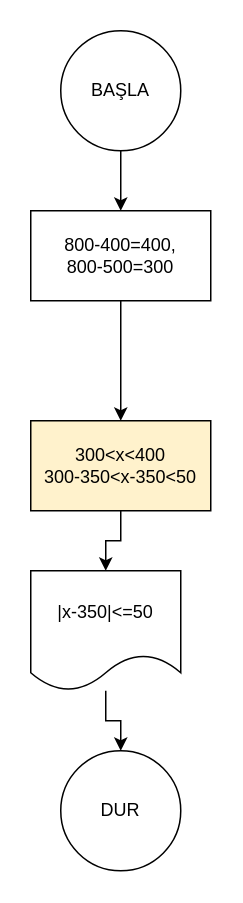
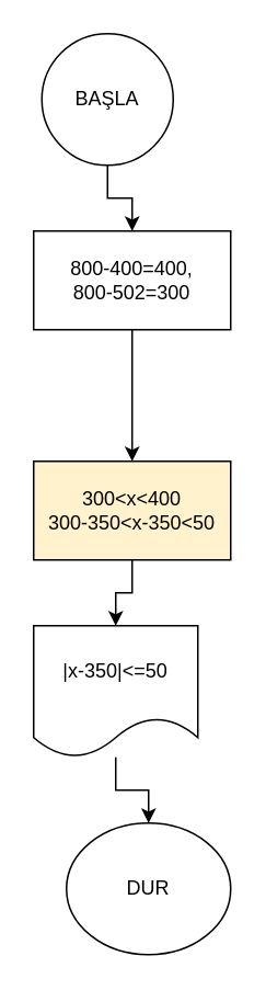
- <mxCell id="4" value="BAŞLA" style="ellipse;whiteSpace=wrap;html=1;aspect=fixed;" vertex="1" parent="1"><mxGeometry x="40" y="20" width="80" height="80" as="geometry" /></mxCell>
+ <mxCell id="4" value="BAŞLA" style="ellipse;whiteSpace=wrap;html=1;aspect=fixed;" vertex="1" parent="1"><mxGeometry x="25" y="20" width="80" height="80" as="geometry" /></mxCell>
- <mxCell id="6" value="800-400=400,&lt;br&gt;800-500=300" style="rounded=0;whiteSpace=wrap;html=1;" vertex="1" parent="1"><mxGeometry x="20" y="140" width="120" height="60" as="geometry" /></mxCell>
+ <mxCell id="6" value="800-400=400,&lt;br&gt;800-502=300" style="rounded=0;whiteSpace=wrap;html=1;" vertex="1" parent="1"><mxGeometry x="20" y="140" width="120" height="60" as="geometry" /></mxCell>
- <mxCell id="2" value="DUR" style="ellipse;whiteSpace=wrap;html=1;aspect=fixed;" vertex="1" parent="1"><mxGeometry x="40" y="500" width="80" height="80" as="geometry" /></mxCell>
+ <mxCell id="2" value="DUR" style="ellipse;whiteSpace=wrap;html=1;aspect=fixed;" vertex="1" parent="1"><mxGeometry x="40" y="500" width="100" height="80" as="geometry" /></mxCell>
